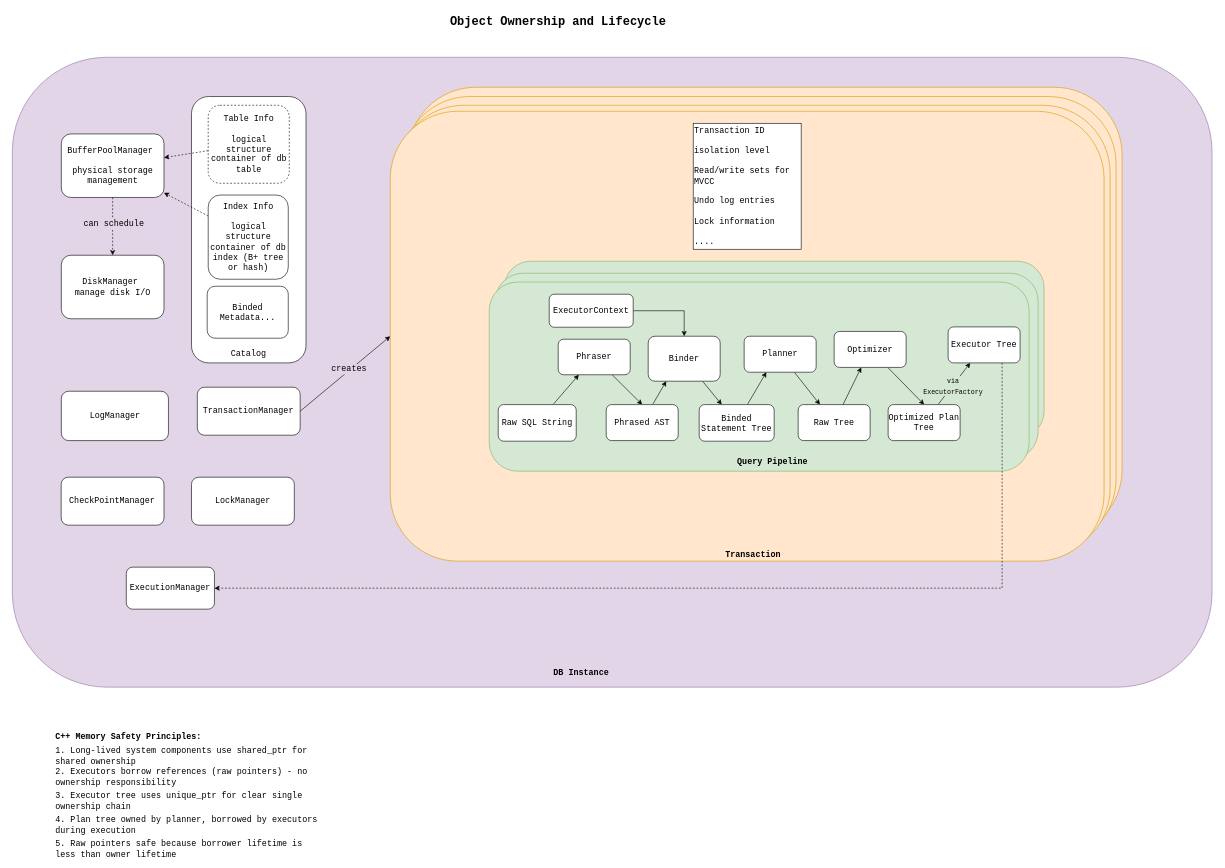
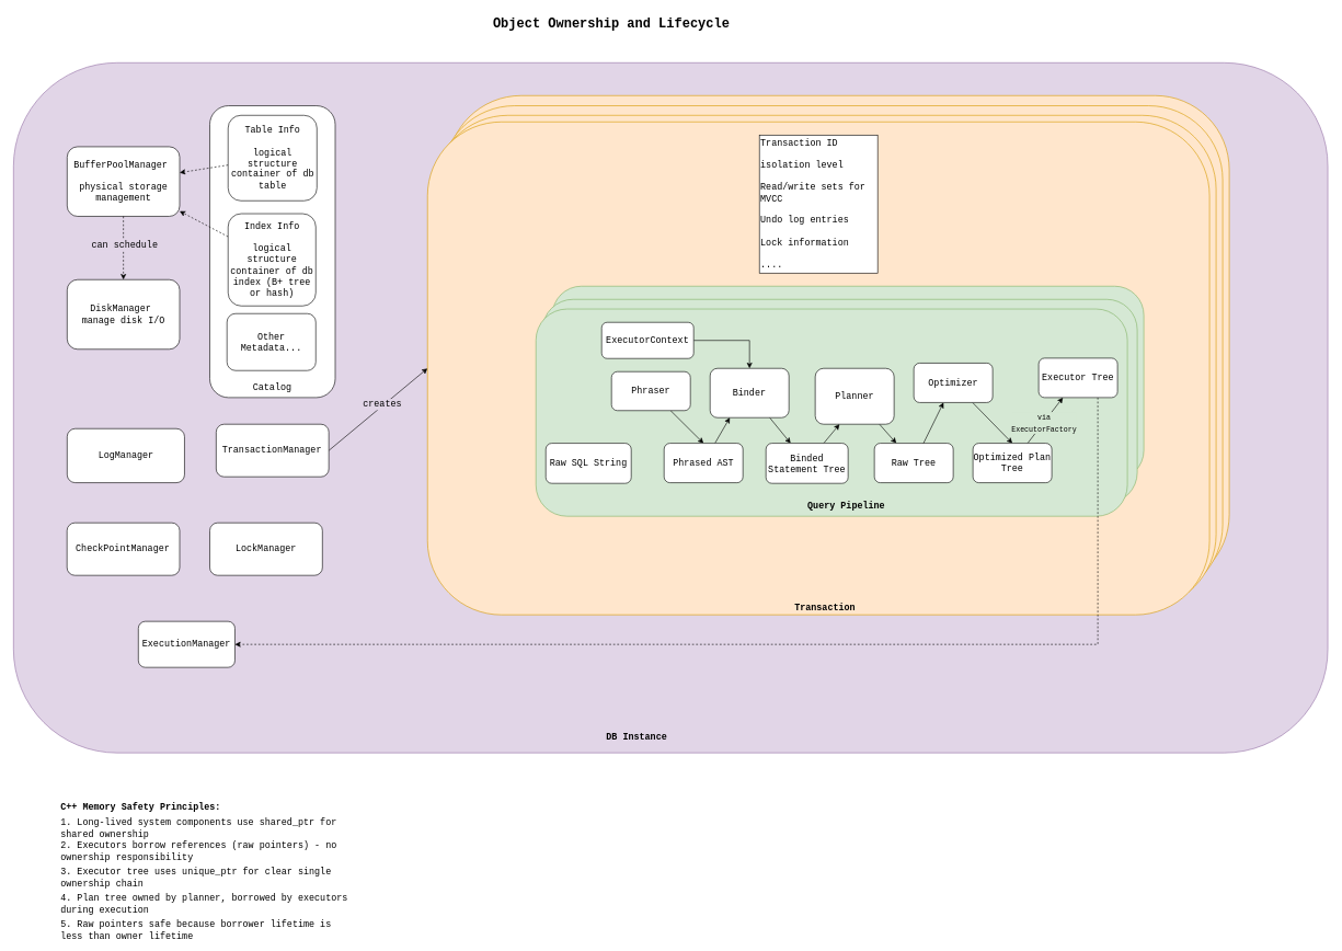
- <mxCell id="19" value="Table Info&lt;div&gt;&lt;br&gt;&lt;div&gt;logical structure container of db table&lt;/div&gt;&lt;/div&gt;" style="rounded=1;whiteSpace=wrap;html=1;fontFamily=Courier New;fontSize=14;dashed=1;" vertex="1" parent="2"><mxGeometry x="326.534" y="80.003" width="135.158" height="129.99" as="geometry" /></mxCell>
+ <mxCell id="19" value="Table Info&lt;div&gt;&lt;br&gt;&lt;div&gt;logical structure container of db table&lt;/div&gt;&lt;/div&gt;" style="rounded=1;whiteSpace=wrap;html=1;fontFamily=Courier New;fontSize=14;" vertex="1" parent="2"><mxGeometry x="326.534" y="80.003" width="135.158" height="129.99" as="geometry" /></mxCell>
- <mxCell id="17" value="Binded Metadata..." style="rounded=1;whiteSpace=wrap;html=1;fontFamily=Courier New;fontSize=14;" vertex="1" parent="2"><mxGeometry x="324.844" y="381.668" width="135.158" height="86.66" as="geometry" /></mxCell>
+ <mxCell id="17" value="Other Metadata..." style="rounded=1;whiteSpace=wrap;html=1;fontFamily=Courier New;fontSize=14;" vertex="1" parent="2"><mxGeometry x="324.844" y="381.668" width="135.158" height="86.66" as="geometry" /></mxCell>
- <mxCell id="42" value="Planner" style="rounded=1;whiteSpace=wrap;html=1;fontFamily=Courier New;fontSize=14;" vertex="1" parent="2"><mxGeometry x="1220" y="465.01" width="120" height="60" as="geometry" /></mxCell>
+ <mxCell id="42" value="Planner" style="rounded=1;whiteSpace=wrap;html=1;fontFamily=Courier New;fontSize=14;" vertex="1" parent="2"><mxGeometry x="1220" y="465.01" width="120" height="85" as="geometry" /></mxCell>
- <mxCell id="35" style="rounded=0;orthogonalLoop=1;jettySize=auto;html=1;fontFamily=Courier New;fontSize=14;" edge="1" parent="2" source="36" target="38"><mxGeometry relative="1" as="geometry" /></mxCell>
